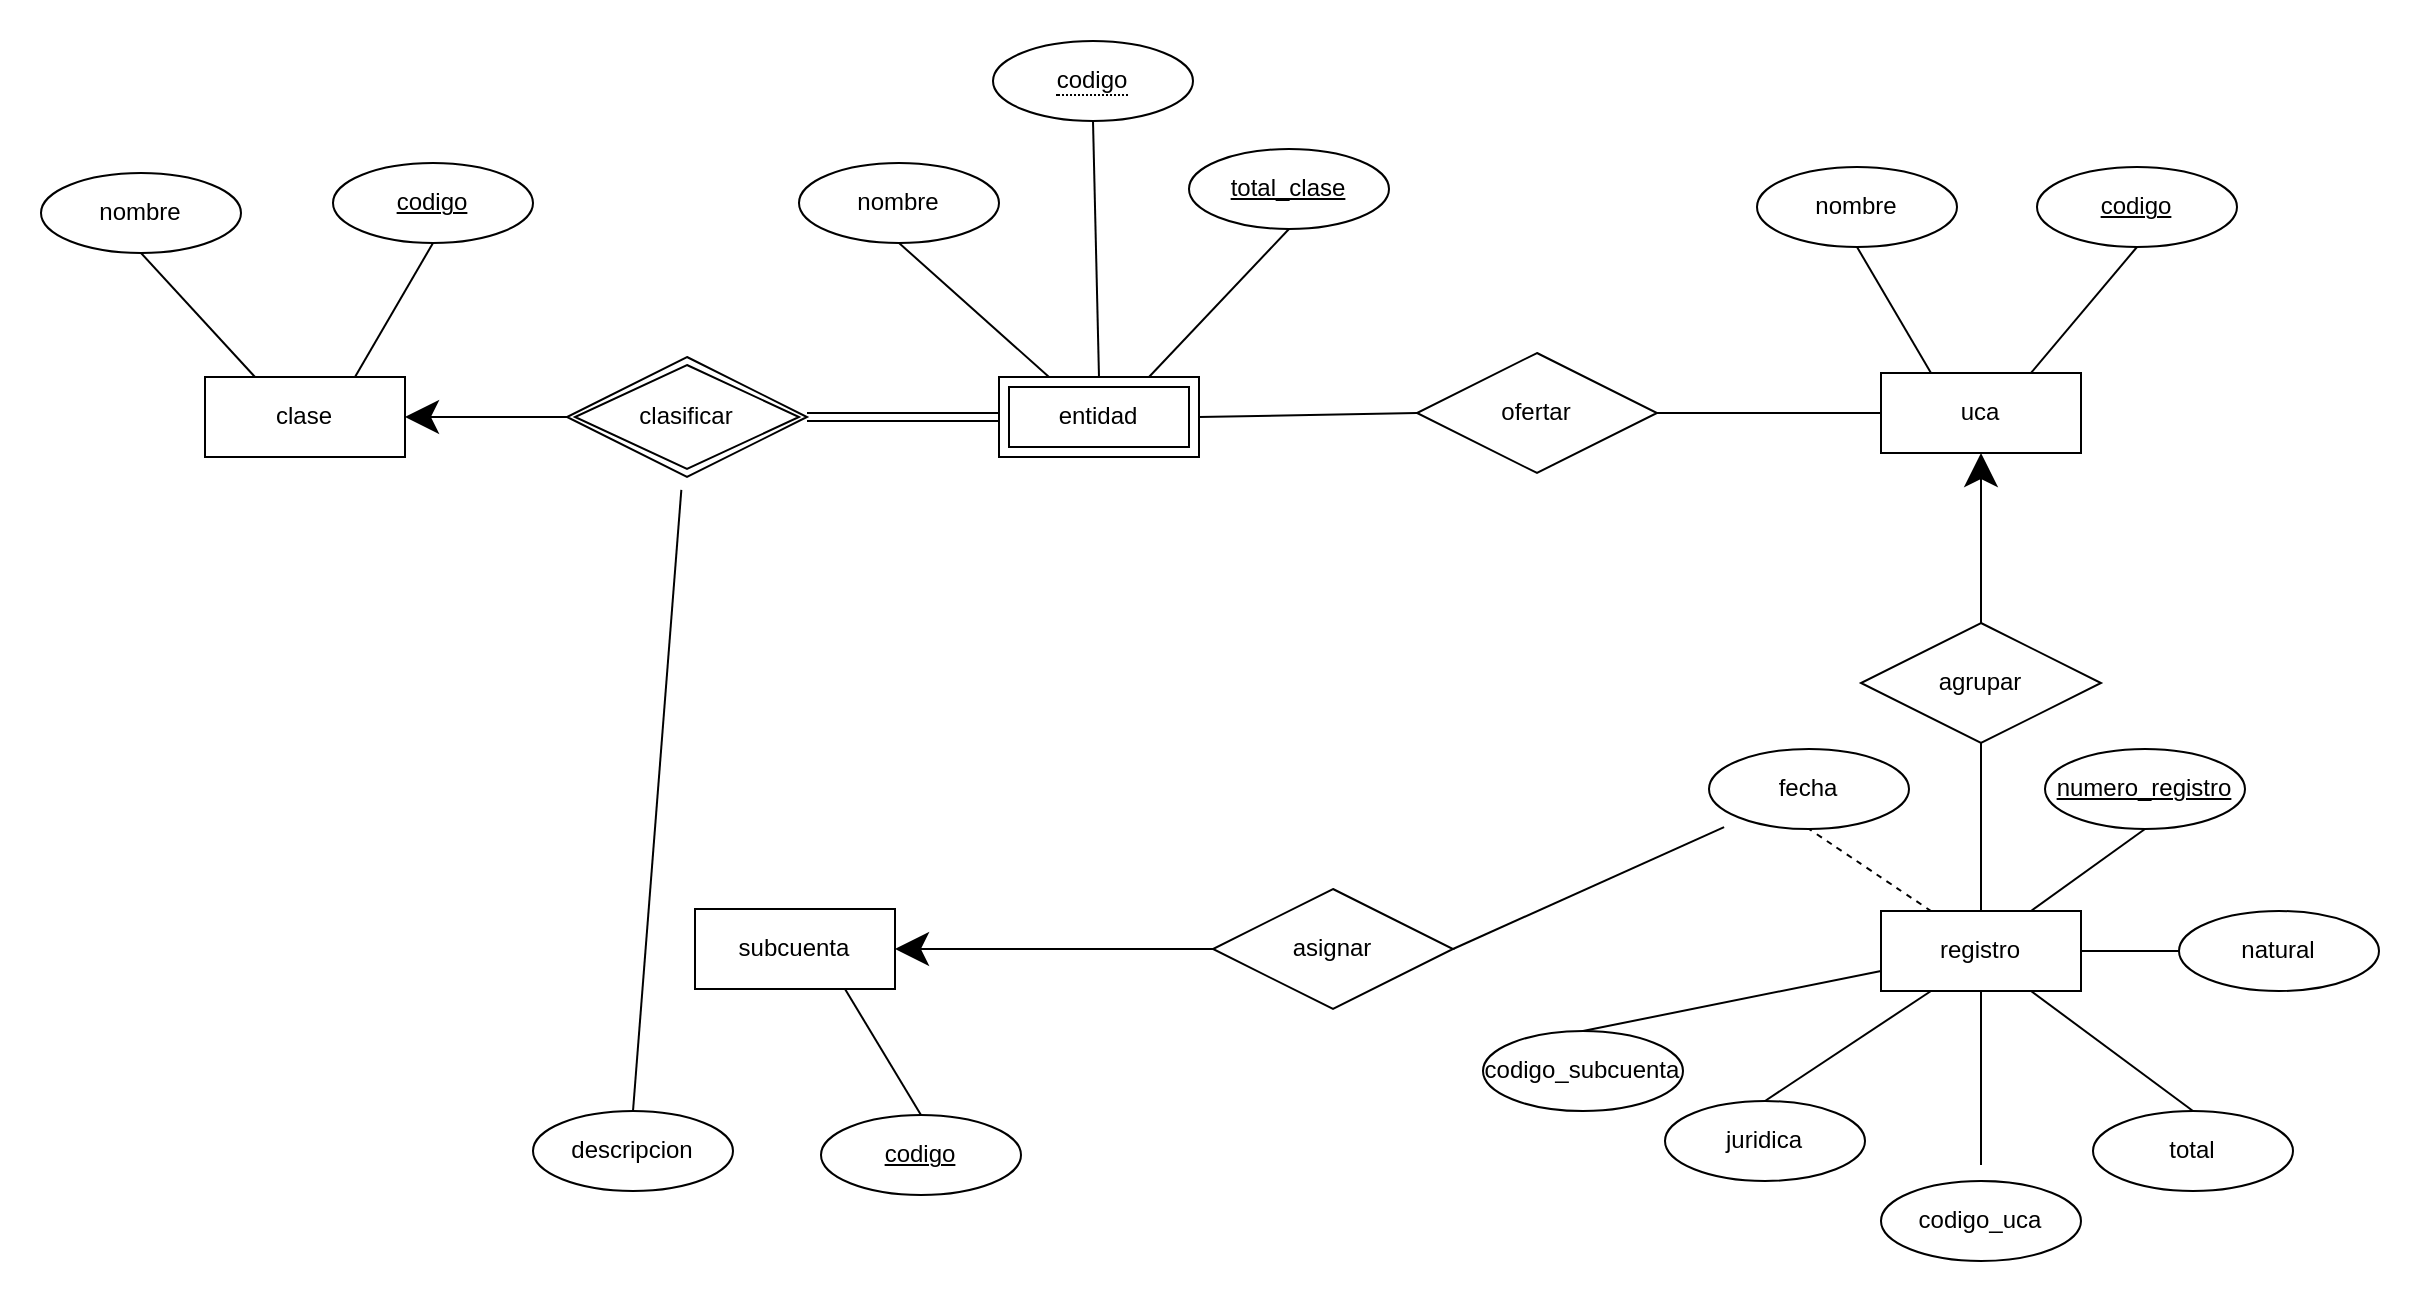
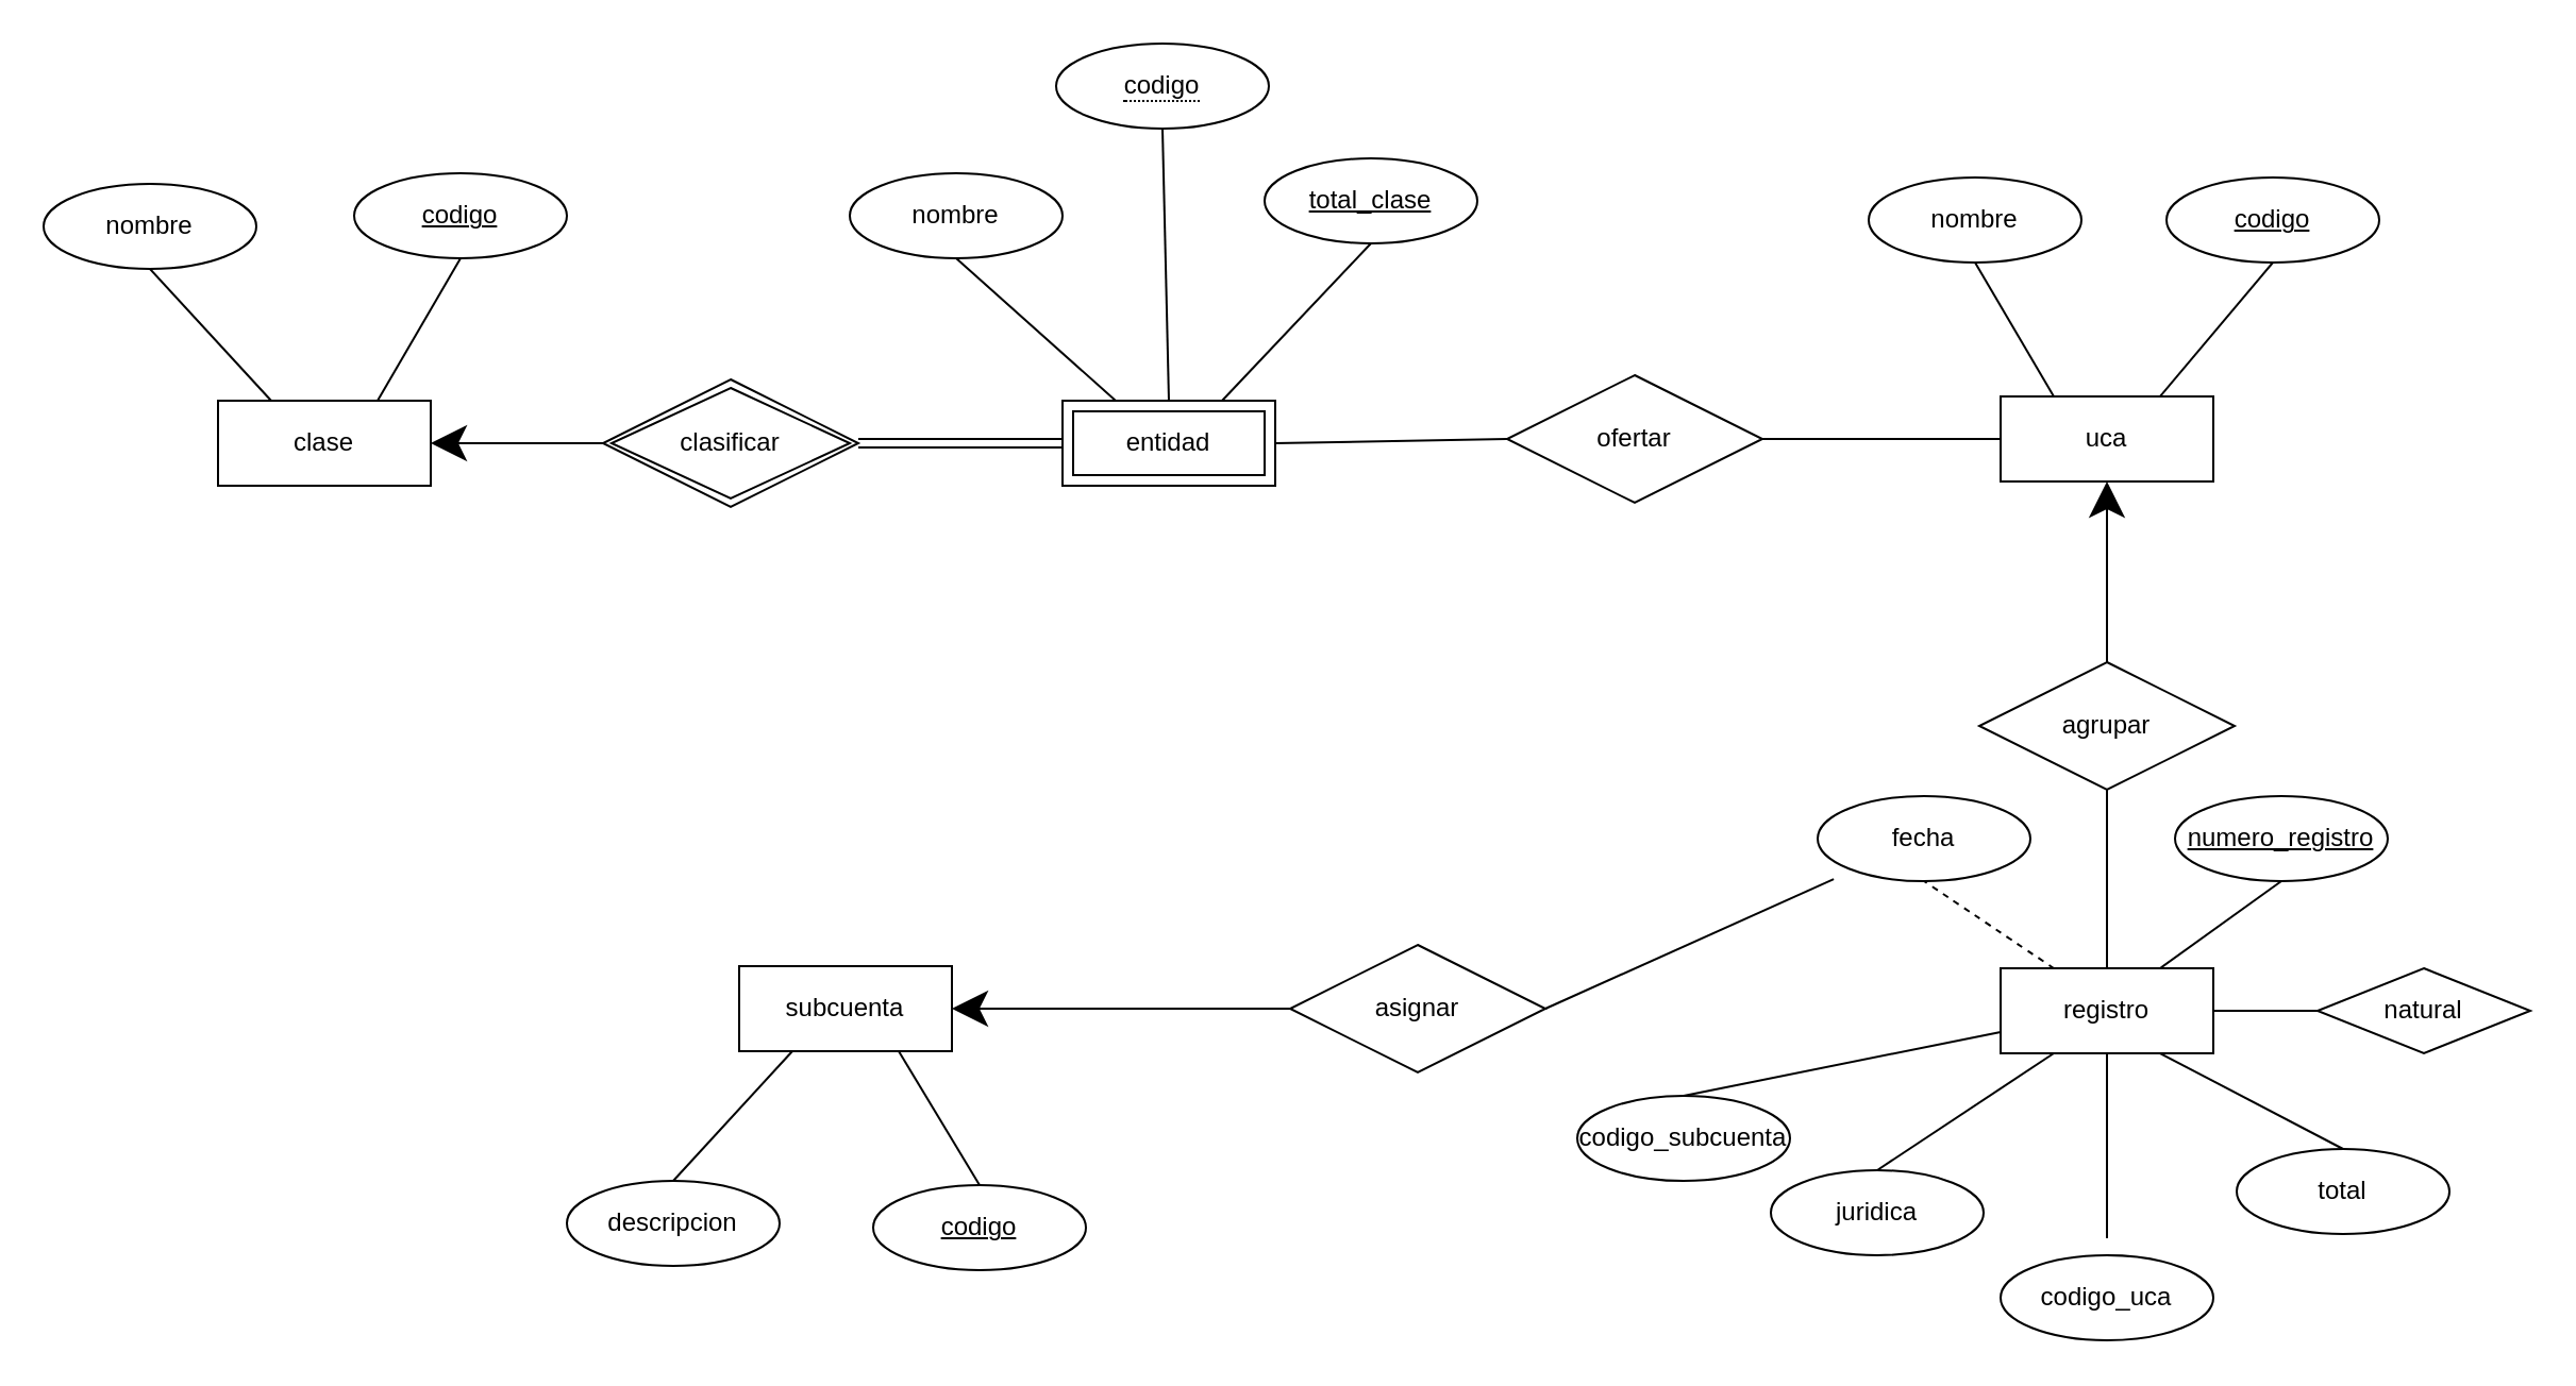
- <mxCell id="28" value="" style="endArrow=none;html=1;rounded=0;startSize=14;endSize=14;sourcePerimeterSpacing=8;targetPerimeterSpacing=8;curved=1;exitX=0.5;exitY=0;exitDx=0;exitDy=0;" edge="1" parent="1" source="14" target="39"><mxGeometry width="50" height="50" relative="1" as="geometry"><mxPoint x="41" y="589" as="sourcePoint" /><mxPoint x="99" y="504" as="targetPoint" /></mxGeometry></mxCell>
+ <mxCell id="28" value="" style="endArrow=none;html=1;rounded=0;startSize=14;endSize=14;sourcePerimeterSpacing=8;targetPerimeterSpacing=8;curved=1;entryX=0.25;entryY=1;entryDx=0;entryDy=0;exitX=0.5;exitY=0;exitDx=0;exitDy=0;" edge="1" parent="1" source="14" target="6"><mxGeometry width="50" height="50" relative="1" as="geometry"><mxPoint x="41" y="589" as="sourcePoint" /><mxPoint x="99" y="504" as="targetPoint" /></mxGeometry></mxCell>
- <mxCell id="19" value="natural" style="ellipse;whiteSpace=wrap;html=1;align=center;hachureGap=4;" vertex="1" parent="1"><mxGeometry x="1089" y="455" width="100" height="40" as="geometry" /></mxCell>
+ <mxCell id="19" value="natural" style="rhombus;whiteSpace=wrap;html=1;align=center;hachureGap=4;" vertex="1" parent="1"><mxGeometry x="1089" y="455" width="100" height="40" as="geometry" /></mxCell>
- <mxCell id="18" value="total" style="ellipse;whiteSpace=wrap;html=1;align=center;hachureGap=4;" vertex="1" parent="1"><mxGeometry x="1046" y="555" width="100" height="40" as="geometry" /></mxCell>
+ <mxCell id="18" value="total" style="ellipse;whiteSpace=wrap;html=1;align=center;hachureGap=4;" vertex="1" parent="1"><mxGeometry x="1051" y="540" width="100" height="40" as="geometry" /></mxCell>
